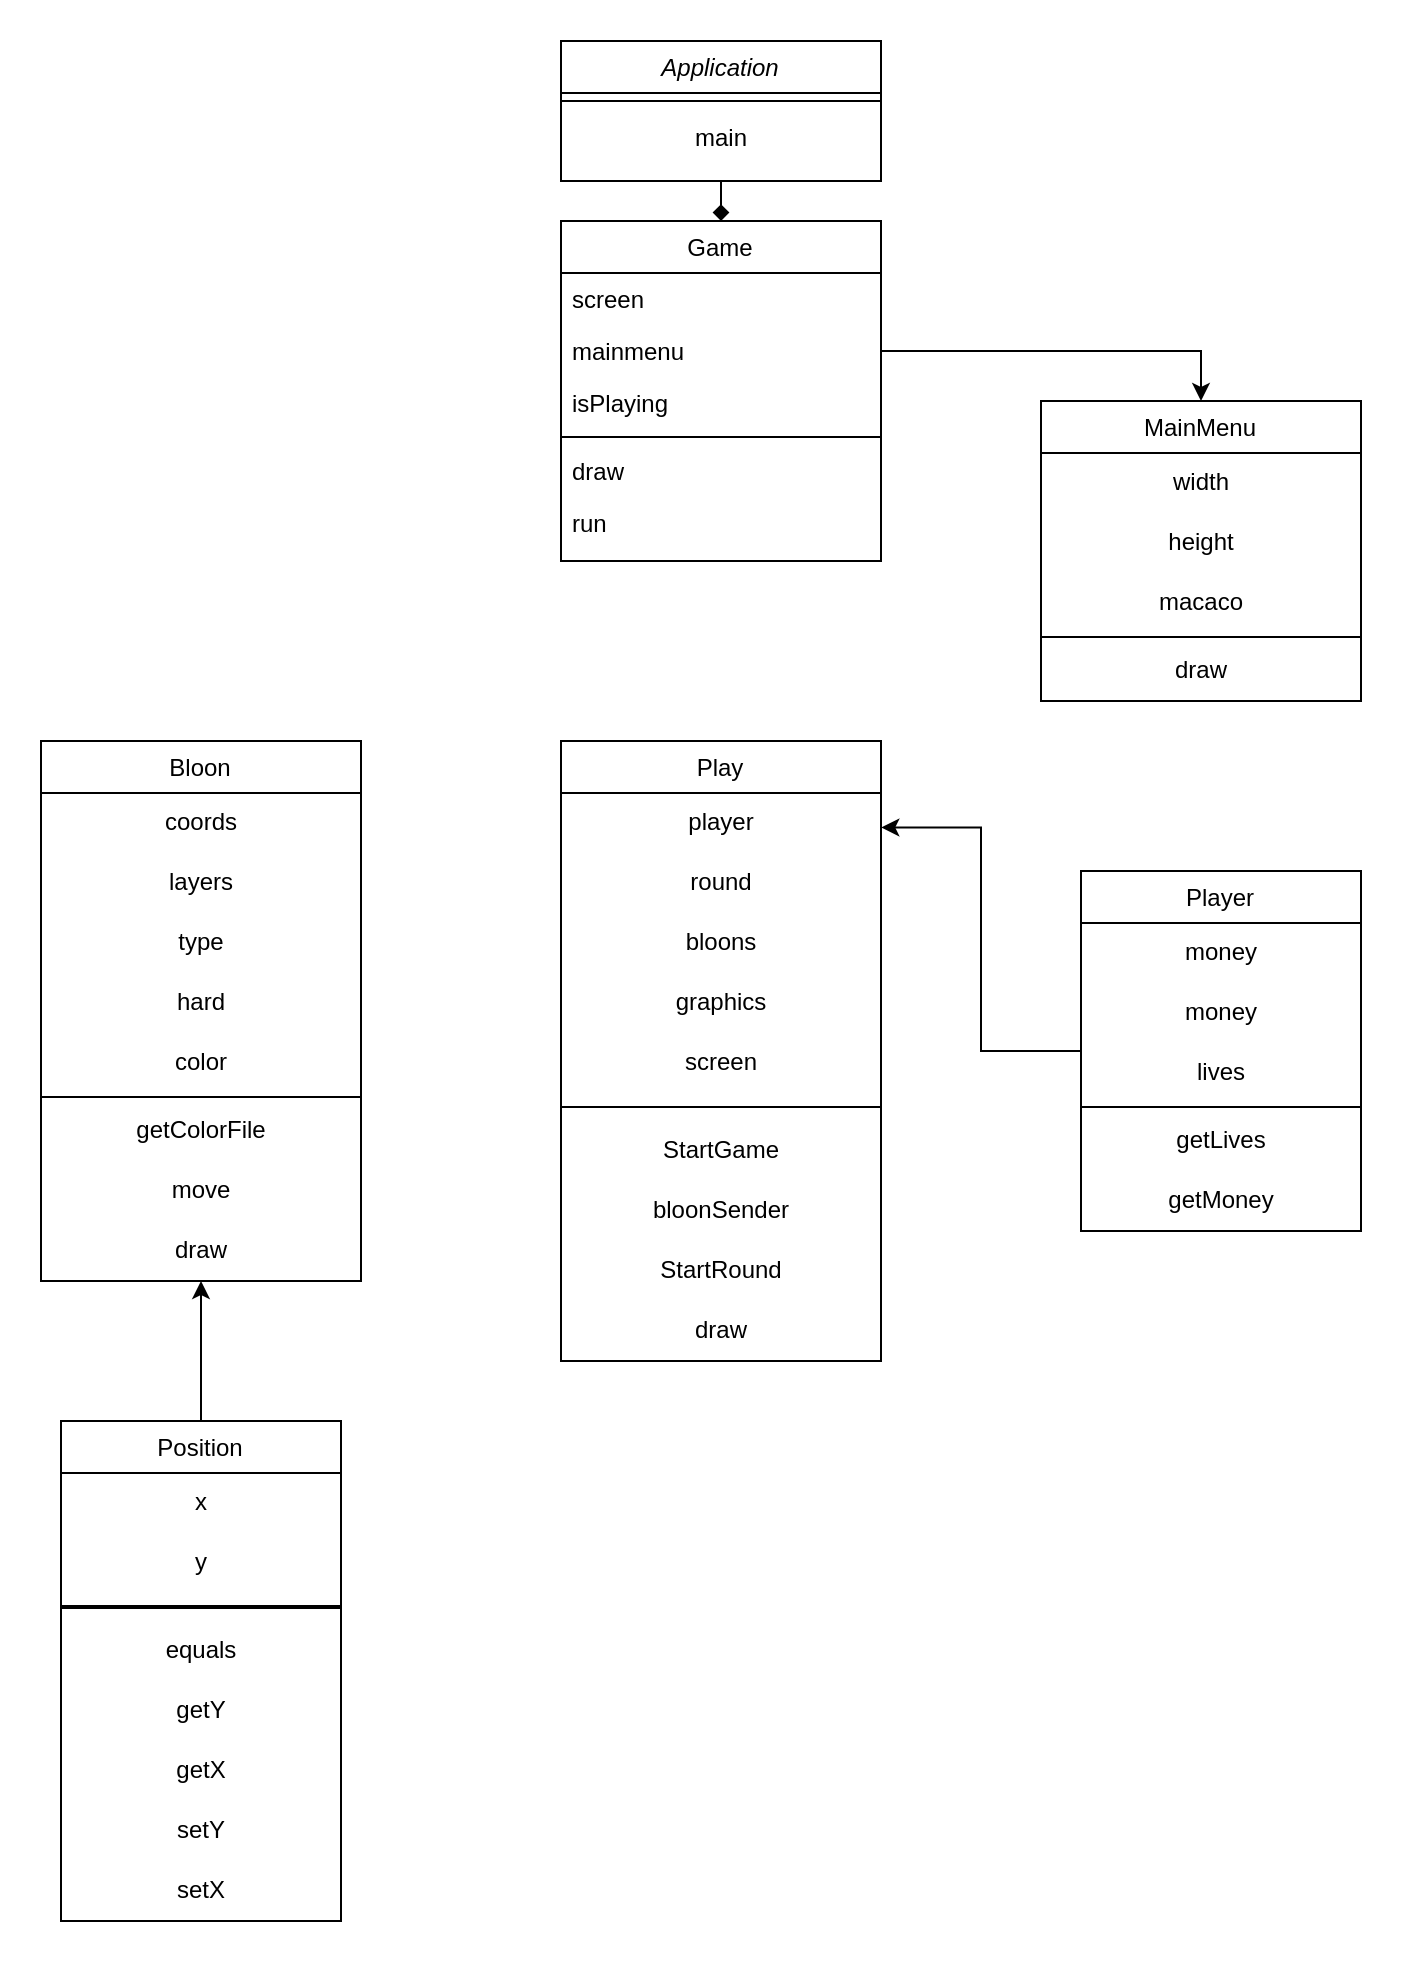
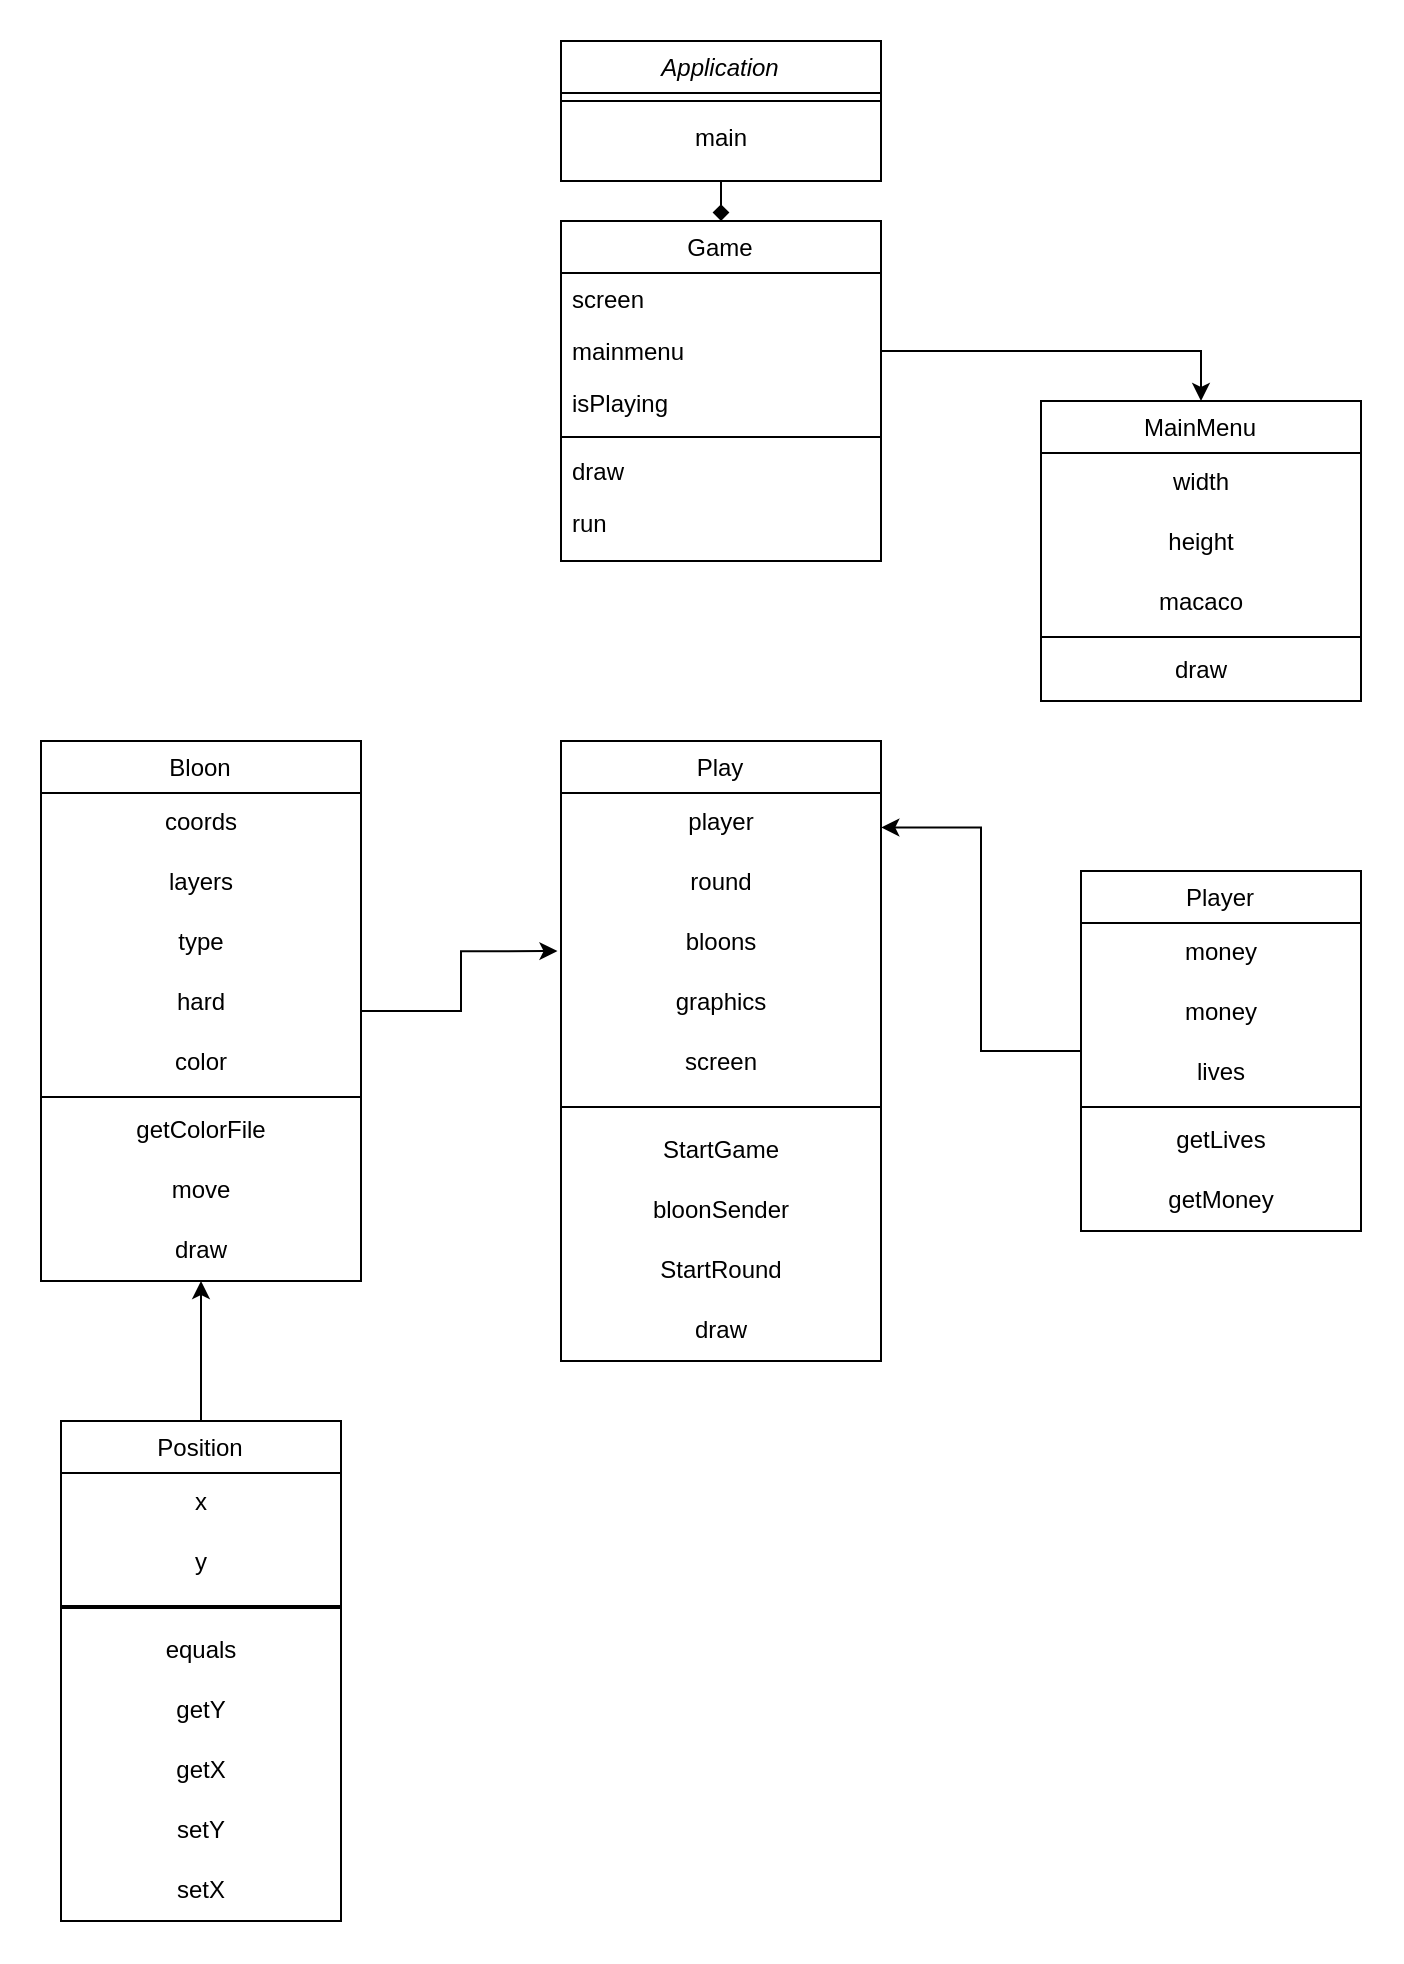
+ <mxCell id="49" style="edgeStyle=orthogonalEdgeStyle;rounded=0;orthogonalLoop=1;jettySize=auto;html=1;exitX=1;exitY=0.5;exitDx=0;exitDy=0;entryX=-0.011;entryY=0.635;entryDx=0;entryDy=0;entryPerimeter=0;" edge="1" parent="1" source="50" target="8"><mxGeometry relative="1" as="geometry" /></mxCell>
